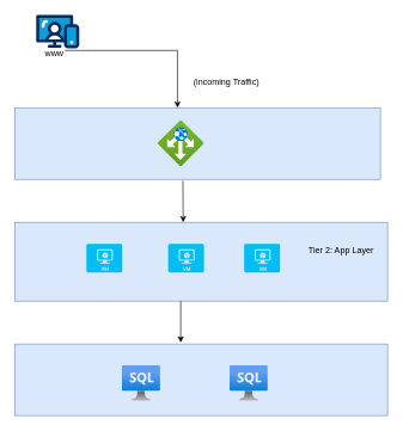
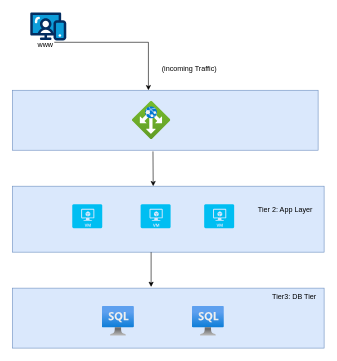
+ <mxCell id="18" value="Tier3: DB Tier" style="text;html=1;align=center;verticalAlign=middle;resizable=0;points=[];autosize=1;strokeColor=none;fillColor=none;" vertex="1" parent="1"><mxGeometry x="440" y="480" width="100" height="30" as="geometry" /></mxCell>
